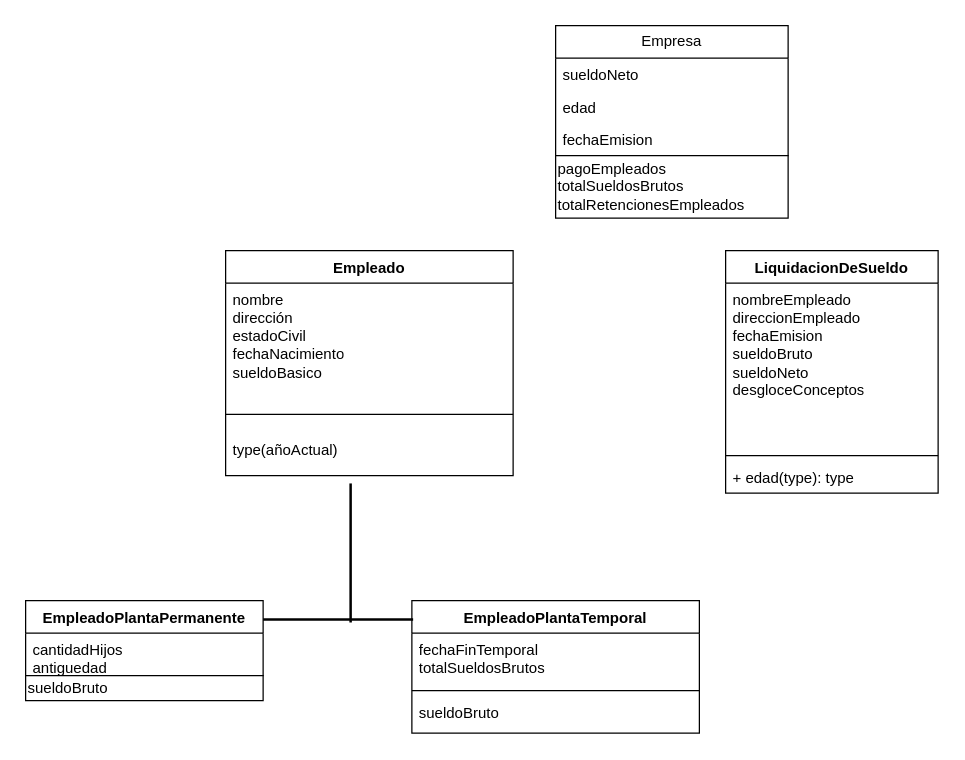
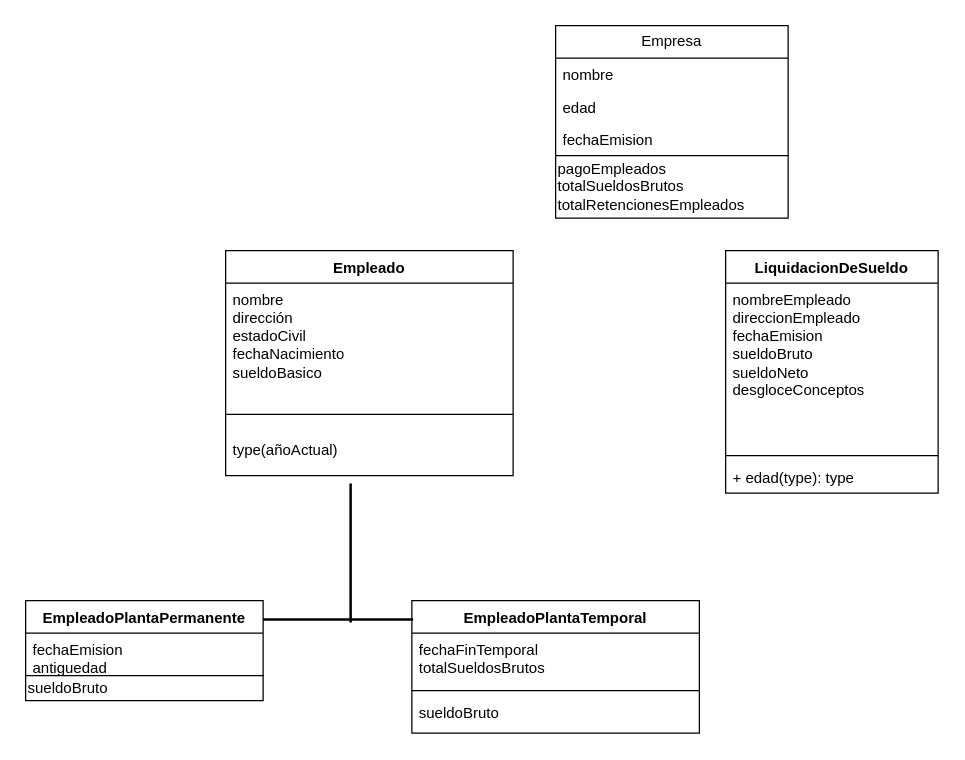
- <mxCell id="3" value="sueldoNeto" style="text;strokeColor=none;fillColor=none;align=left;verticalAlign=top;spacingLeft=4;spacingRight=4;overflow=hidden;rotatable=0;points=[[0,0.5],[1,0.5]];portConstraint=eastwest;whiteSpace=wrap;html=1;" parent="2" vertex="1"><mxGeometry y="26" width="186" height="26" as="geometry" /></mxCell>
+ <mxCell id="3" value="nombre" style="text;strokeColor=none;fillColor=none;align=left;verticalAlign=top;spacingLeft=4;spacingRight=4;overflow=hidden;rotatable=0;points=[[0,0.5],[1,0.5]];portConstraint=eastwest;whiteSpace=wrap;html=1;" parent="2" vertex="1"><mxGeometry y="26" width="186" height="26" as="geometry" /></mxCell>
- <mxCell id="11" value="&lt;div&gt;cantidadHijos&lt;/div&gt;&lt;div&gt;antiguedad&lt;br&gt;&lt;/div&gt;" style="text;strokeColor=none;fillColor=none;align=left;verticalAlign=top;spacingLeft=4;spacingRight=4;overflow=hidden;rotatable=0;points=[[0,0.5],[1,0.5]];portConstraint=eastwest;whiteSpace=wrap;html=1;" parent="10" vertex="1"><mxGeometry y="26" width="190" height="34" as="geometry" /></mxCell>
+ <mxCell id="11" value="&lt;div&gt;fechaEmision&lt;/div&gt;&lt;div&gt;antiguedad&lt;br&gt;&lt;/div&gt;" style="text;strokeColor=none;fillColor=none;align=left;verticalAlign=top;spacingLeft=4;spacingRight=4;overflow=hidden;rotatable=0;points=[[0,0.5],[1,0.5]];portConstraint=eastwest;whiteSpace=wrap;html=1;" parent="10" vertex="1"><mxGeometry y="26" width="190" height="34" as="geometry" /></mxCell>
